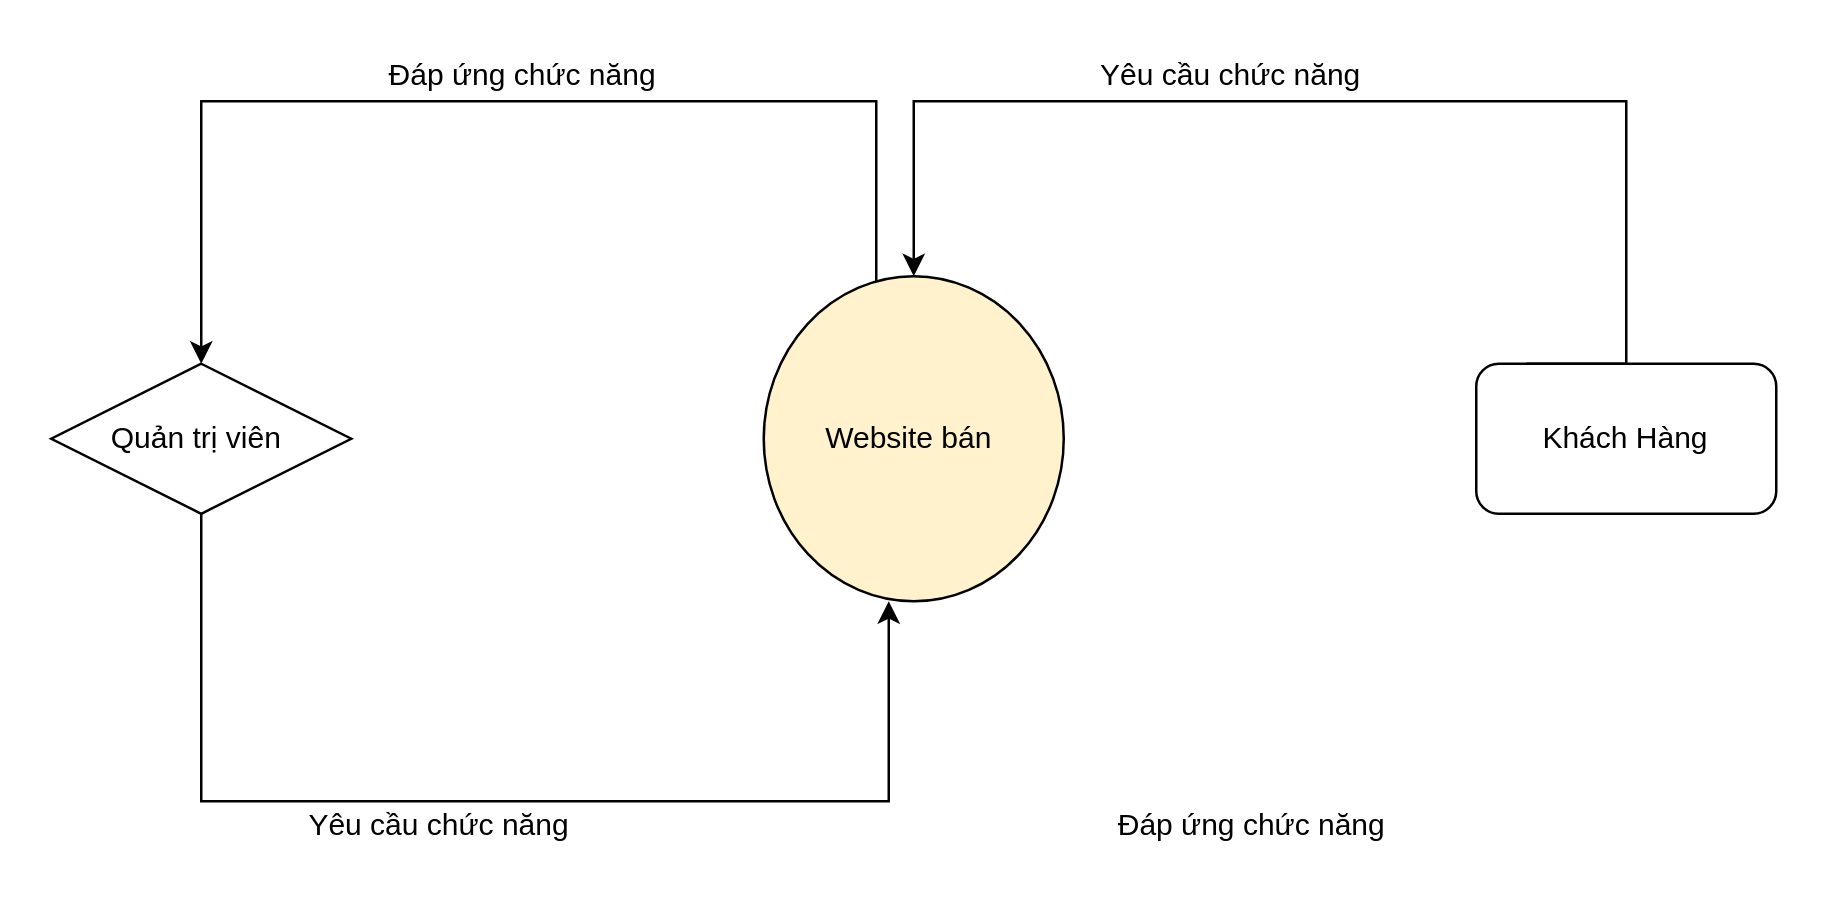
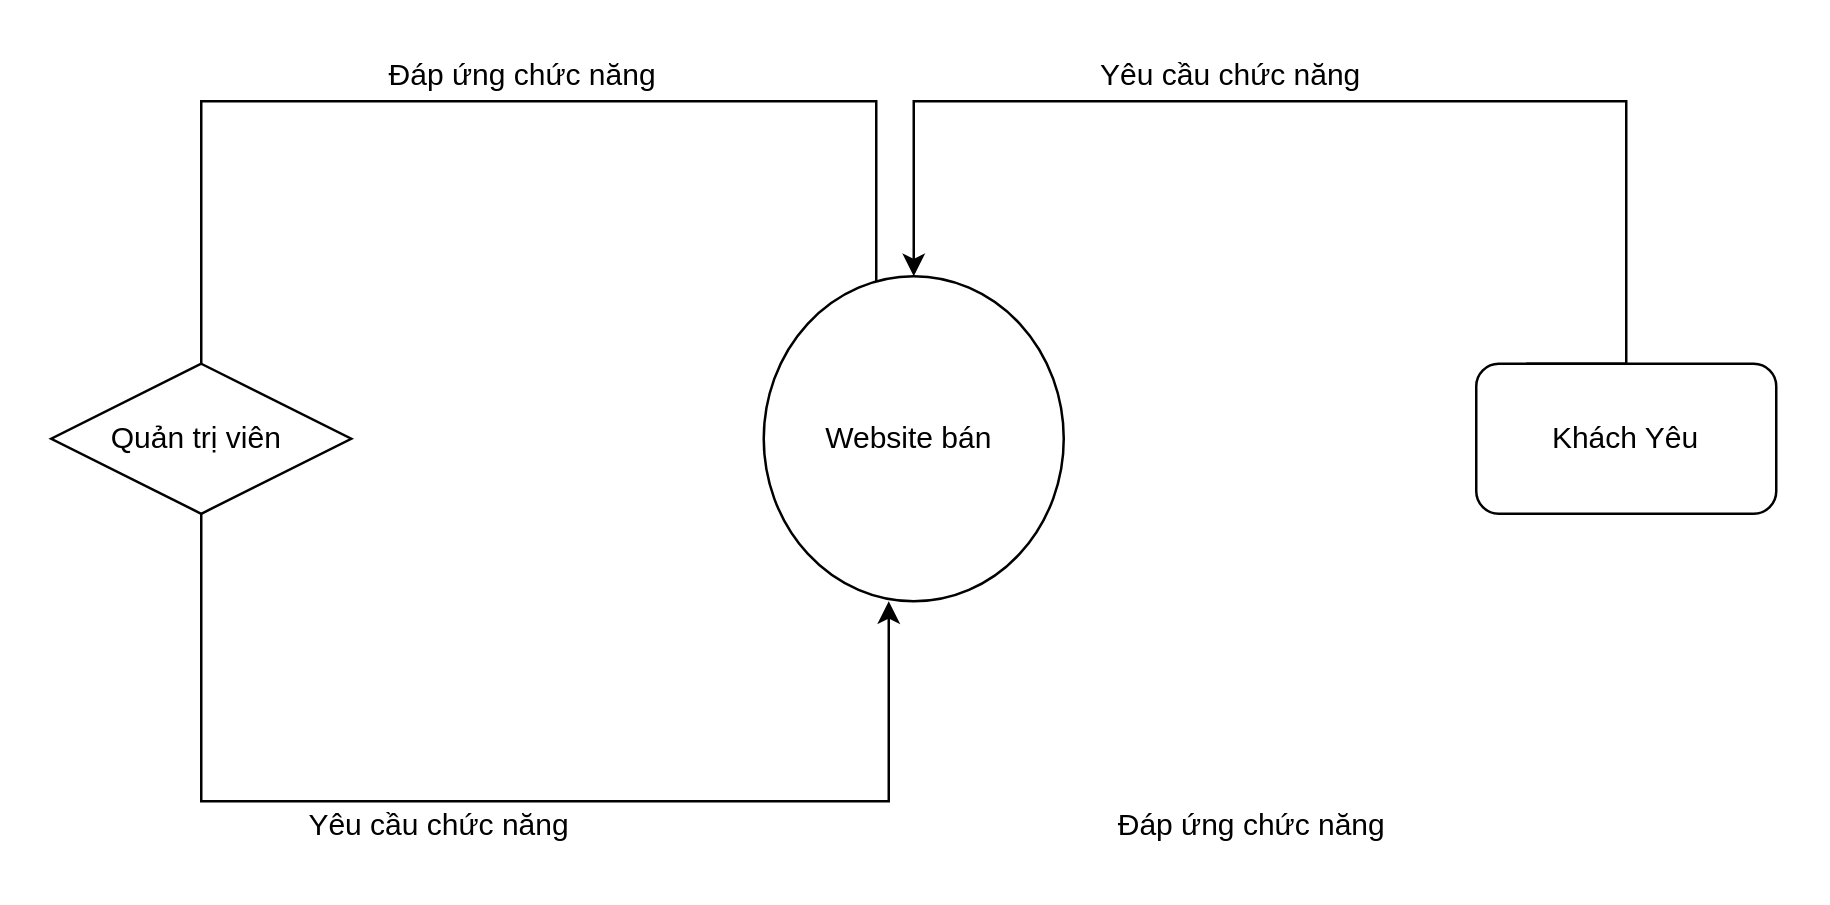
- <mxCell id="6" value="" style="edgeStyle=segmentEdgeStyle;endArrow=classic;html=1;rounded=0;entryX=0.5;entryY=0;entryDx=0;entryDy=0;" edge="1" parent="1" source="2" target="3"><mxGeometry width="50" height="50" relative="1" as="geometry"><mxPoint x="255" y="70" as="sourcePoint" /><mxPoint x="80" y="40" as="targetPoint" /><Array as="points"><mxPoint x="350" y="40" /><mxPoint x="80" y="40" /></Array></mxGeometry></mxCell>
+ <mxCell id="6" value="" style="edgeStyle=segmentEdgeStyle;endArrow=none;html=1;rounded=0;entryX=0.5;entryY=0;entryDx=0;entryDy=0;" edge="1" parent="1" source="2" target="3"><mxGeometry width="50" height="50" relative="1" as="geometry"><mxPoint x="255" y="70" as="sourcePoint" /><mxPoint x="80" y="40" as="targetPoint" /><Array as="points"><mxPoint x="350" y="40" /><mxPoint x="80" y="40" /></Array></mxGeometry></mxCell>
- <mxCell id="2" value="Website bán&amp;nbsp;" style="ellipse;whiteSpace=wrap;html=1;fillColor=#fff2cc;" vertex="1" parent="1"><mxGeometry x="305" y="110" width="120" height="130" as="geometry" /></mxCell>
+ <mxCell id="2" value="Website bán&amp;nbsp;" style="ellipse;whiteSpace=wrap;html=1;" vertex="1" parent="1"><mxGeometry x="305" y="110" width="120" height="130" as="geometry" /></mxCell>
- <mxCell id="4" value="Khách Hàng" style="rounded=1;whiteSpace=wrap;html=1;" vertex="1" parent="1"><mxGeometry x="590" y="145" width="120" height="60" as="geometry" /></mxCell>
+ <mxCell id="4" value="Khách Yêu" style="rounded=1;whiteSpace=wrap;html=1;" vertex="1" parent="1"><mxGeometry x="590" y="145" width="120" height="60" as="geometry" /></mxCell>
